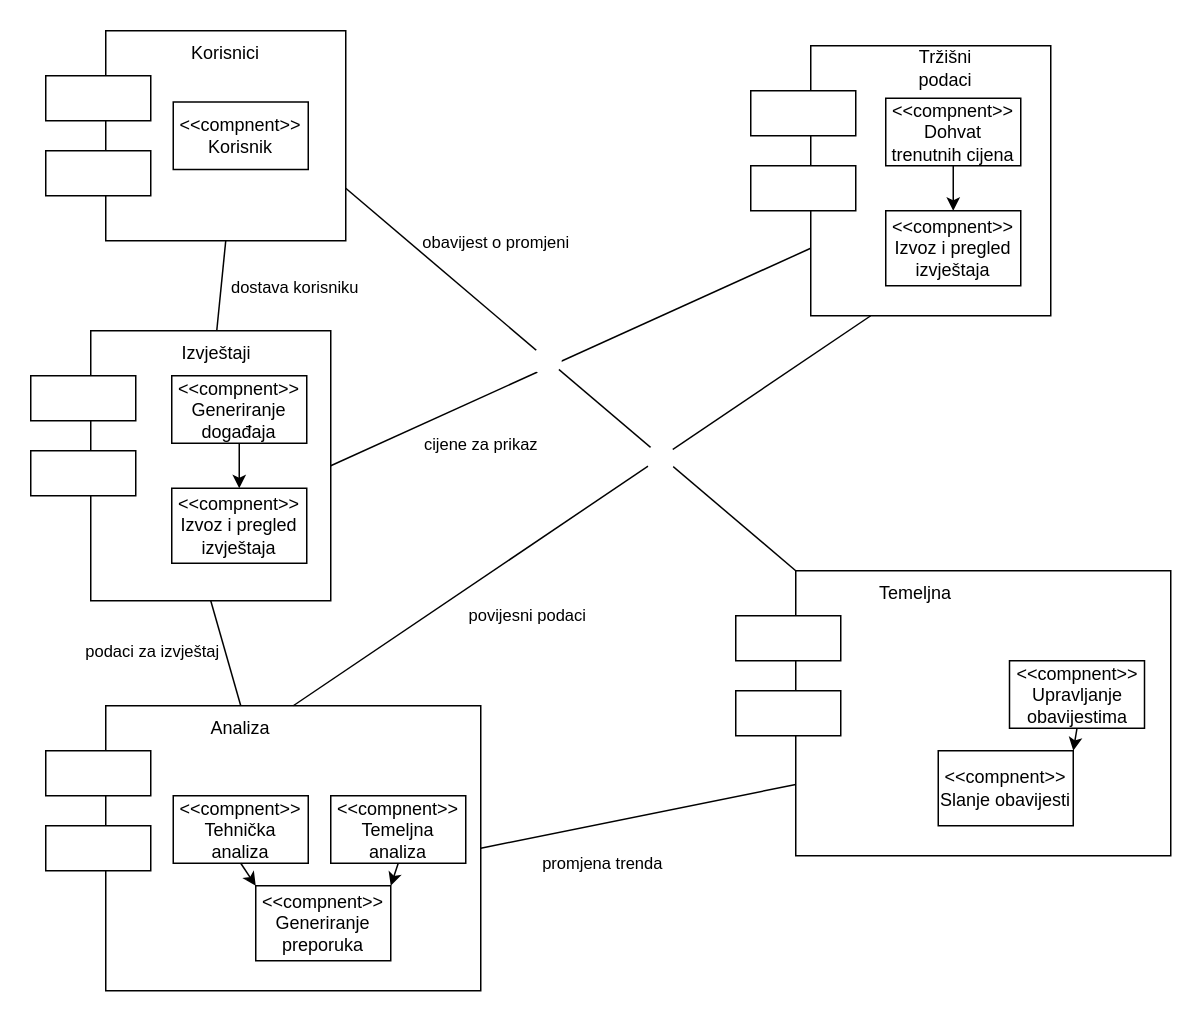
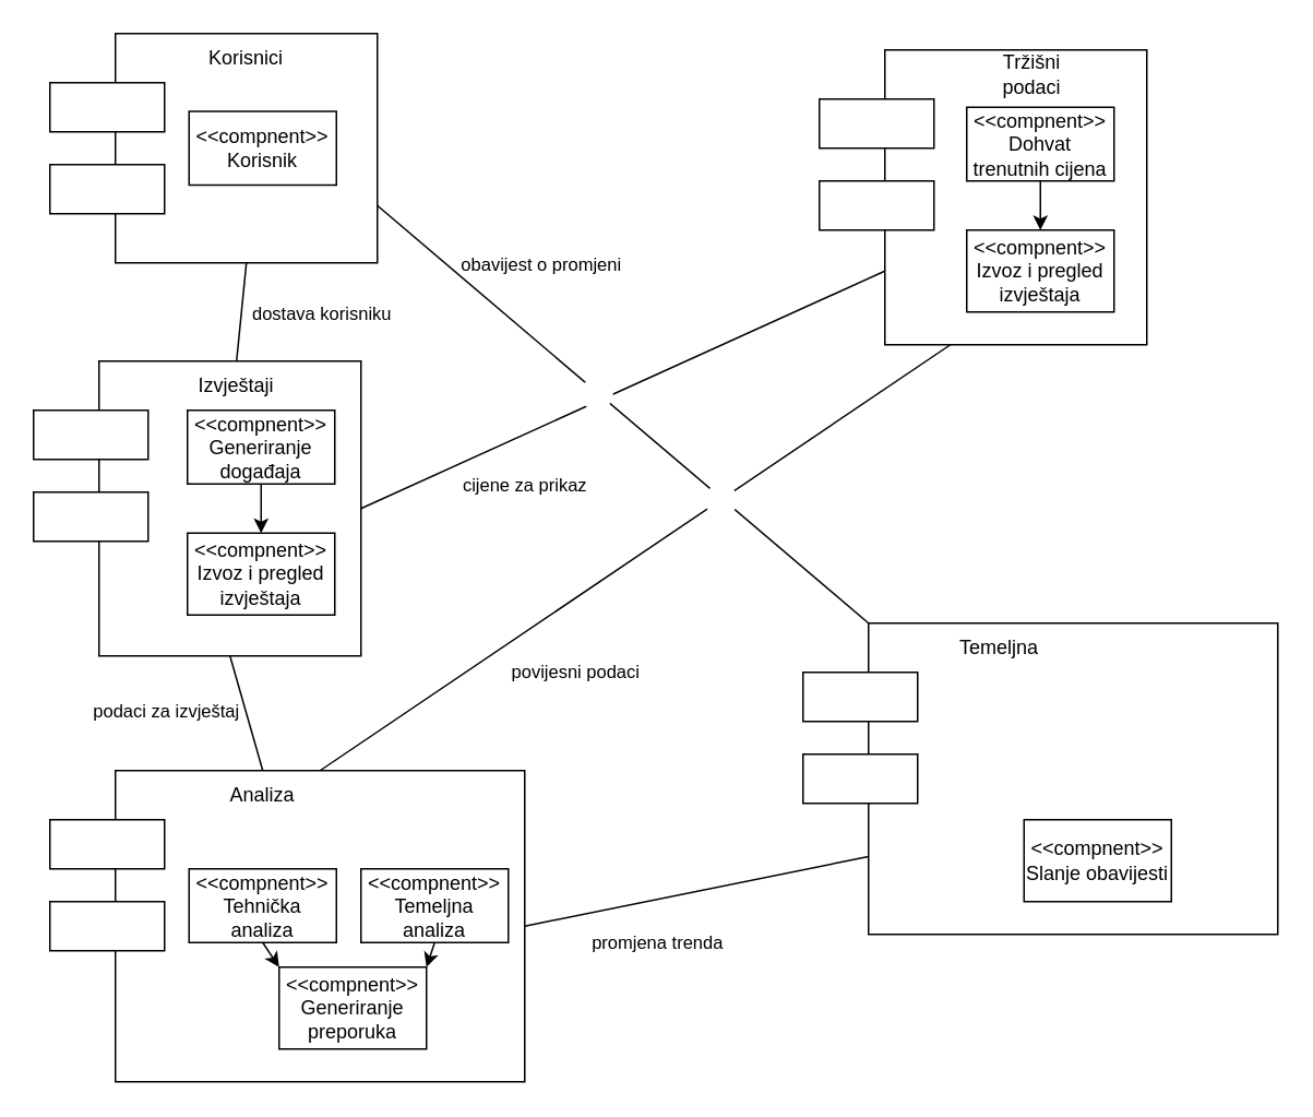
- <mxCell id="29" value="&lt;font style=&quot;color: light-dark(rgb(0, 0, 0), rgb(0, 0, 0));&quot;&gt;&amp;lt;&amp;lt;compnent&amp;gt;&amp;gt;&lt;br&gt;Upravljanje obavijestima&lt;/font&gt;" style="rounded=0;whiteSpace=wrap;html=1;fillColor=light-dark(#FFFFFF,#FFFFFF);strokeColor=light-dark(#000000,#121212);" vertex="1" parent="1"><mxGeometry x="672.5" y="440" width="90" height="45" as="geometry" /></mxCell>
- <mxCell id="28" value="" style="endArrow=classic;html=1;rounded=0;exitX=0.5;exitY=1;exitDx=0;exitDy=0;entryX=1;entryY=0;entryDx=0;entryDy=0;strokeColor=light-dark(#000000,#000000);" edge="1" parent="1" source="29" target="27"><mxGeometry width="50" height="50" relative="1" as="geometry"><mxPoint x="690" y="485" as="sourcePoint" /><mxPoint x="735" y="515" as="targetPoint" /></mxGeometry></mxCell>
